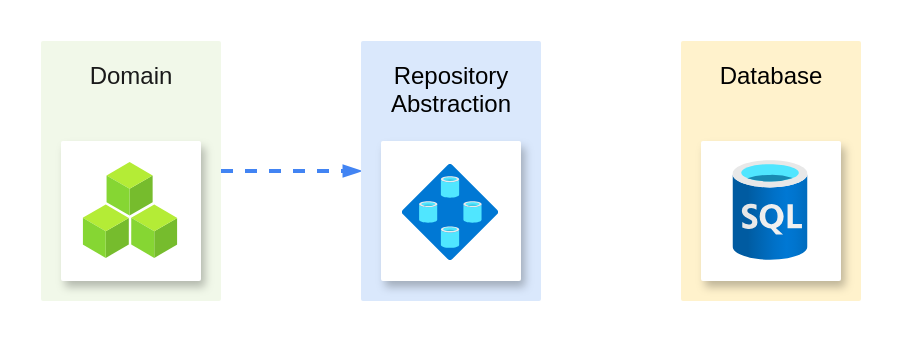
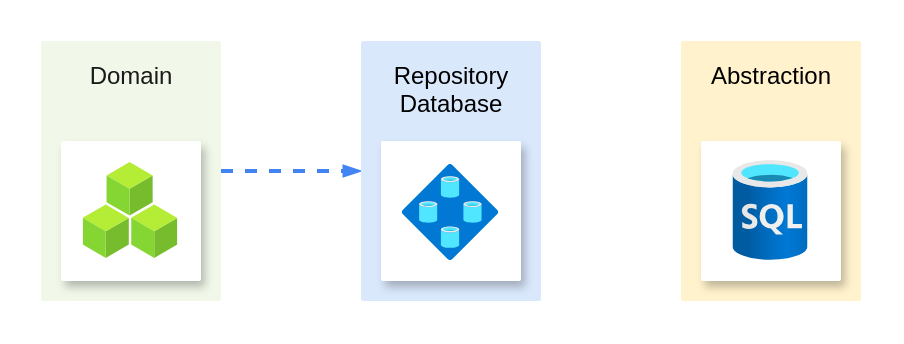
- <mxCell id="6" value="Database" style="rounded=1;absoluteArcSize=1;arcSize=2;html=1;strokeColor=none;shadow=0;dashed=0;fontSize=12;align=center;verticalAlign=top;spacing=10;spacingTop=-4;fillColor=#fff2cc;" vertex="1" parent="1"><mxGeometry x="340" y="20" width="90" height="130" as="geometry" /></mxCell>
+ <mxCell id="6" value="Abstraction" style="rounded=1;absoluteArcSize=1;arcSize=2;html=1;strokeColor=none;shadow=0;dashed=0;fontSize=12;align=center;verticalAlign=top;spacing=10;spacingTop=-4;fillColor=#fff2cc;" vertex="1" parent="1"><mxGeometry x="340" y="20" width="90" height="130" as="geometry" /></mxCell>
- <mxCell id="5" value="Repository&lt;div&gt;Abstraction&lt;/div&gt;" style="rounded=1;absoluteArcSize=1;arcSize=2;html=1;strokeColor=none;shadow=0;dashed=0;fontSize=12;align=center;verticalAlign=top;spacing=10;spacingTop=-4;fillColor=#dae8fc;" vertex="1" parent="1"><mxGeometry x="180" y="20" width="90" height="130" as="geometry" /></mxCell>
+ <mxCell id="5" value="Repository&lt;div&gt;Database&lt;/div&gt;" style="rounded=1;absoluteArcSize=1;arcSize=2;html=1;strokeColor=none;shadow=0;dashed=0;fontSize=12;align=center;verticalAlign=top;spacing=10;spacingTop=-4;fillColor=#dae8fc;" vertex="1" parent="1"><mxGeometry x="180" y="20" width="90" height="130" as="geometry" /></mxCell>
